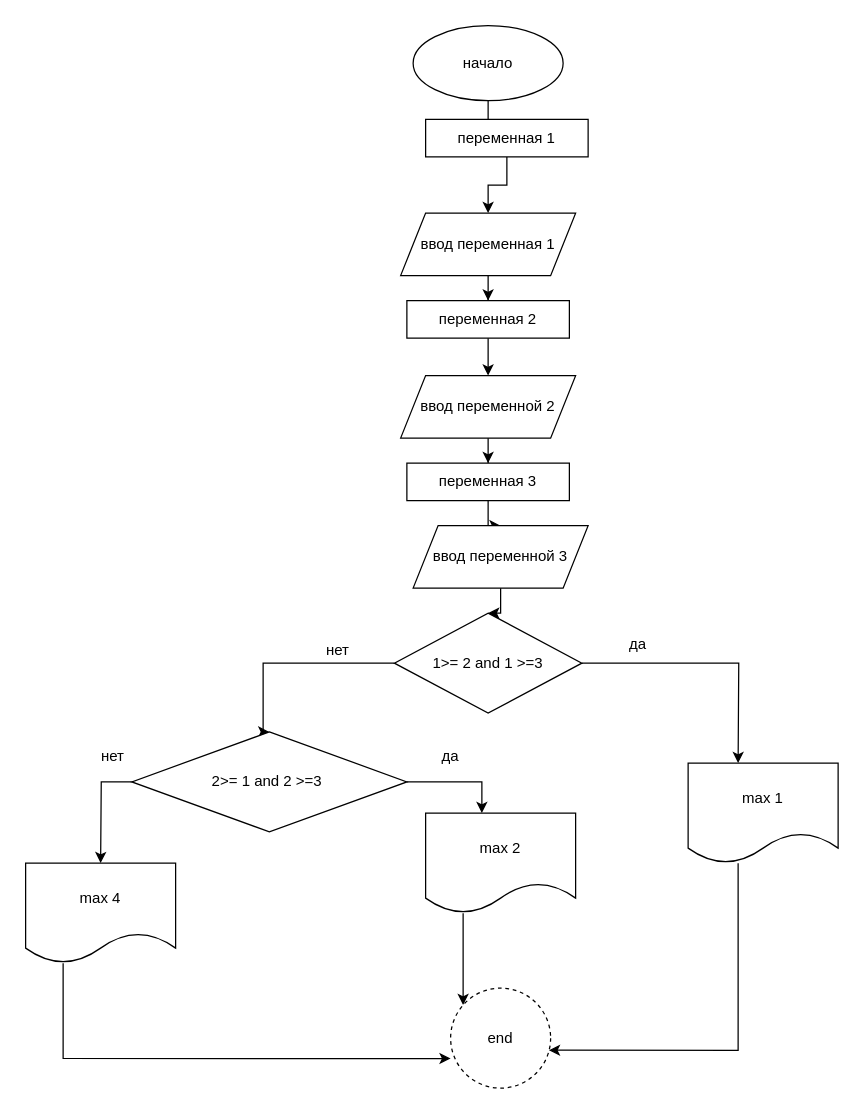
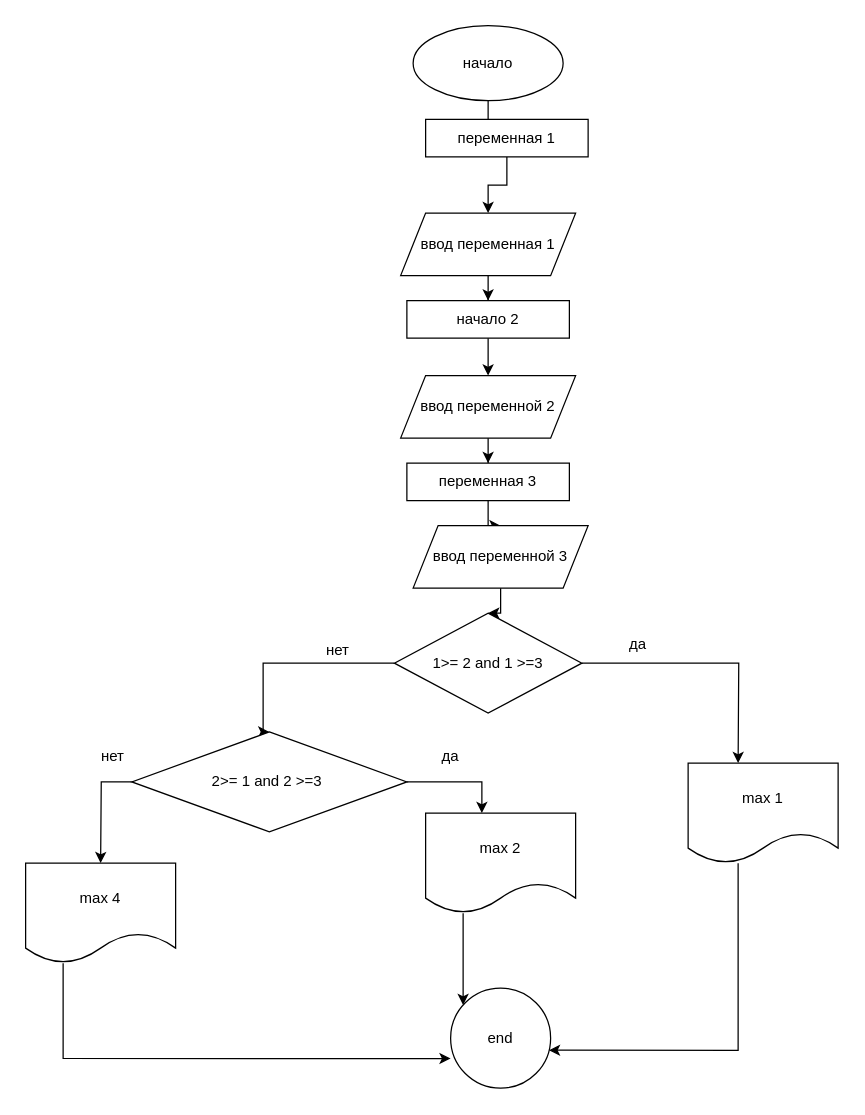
- <mxCell id="14" value="переменная 2" style="rounded=0;whiteSpace=wrap;html=1;" vertex="1" parent="1"><mxGeometry x="325" y="240" width="130" height="30" as="geometry" /></mxCell>
+ <mxCell id="14" value="начало 2" style="rounded=0;whiteSpace=wrap;html=1;" vertex="1" parent="1"><mxGeometry x="325" y="240" width="130" height="30" as="geometry" /></mxCell>
- <mxCell id="32" value="end" style="ellipse;whiteSpace=wrap;html=1;aspect=fixed;dashed=1;" vertex="1" parent="1"><mxGeometry x="360" y="790" width="80" height="80" as="geometry" /></mxCell>
+ <mxCell id="32" value="end" style="ellipse;whiteSpace=wrap;html=1;aspect=fixed;" vertex="1" parent="1"><mxGeometry x="360" y="790" width="80" height="80" as="geometry" /></mxCell>
